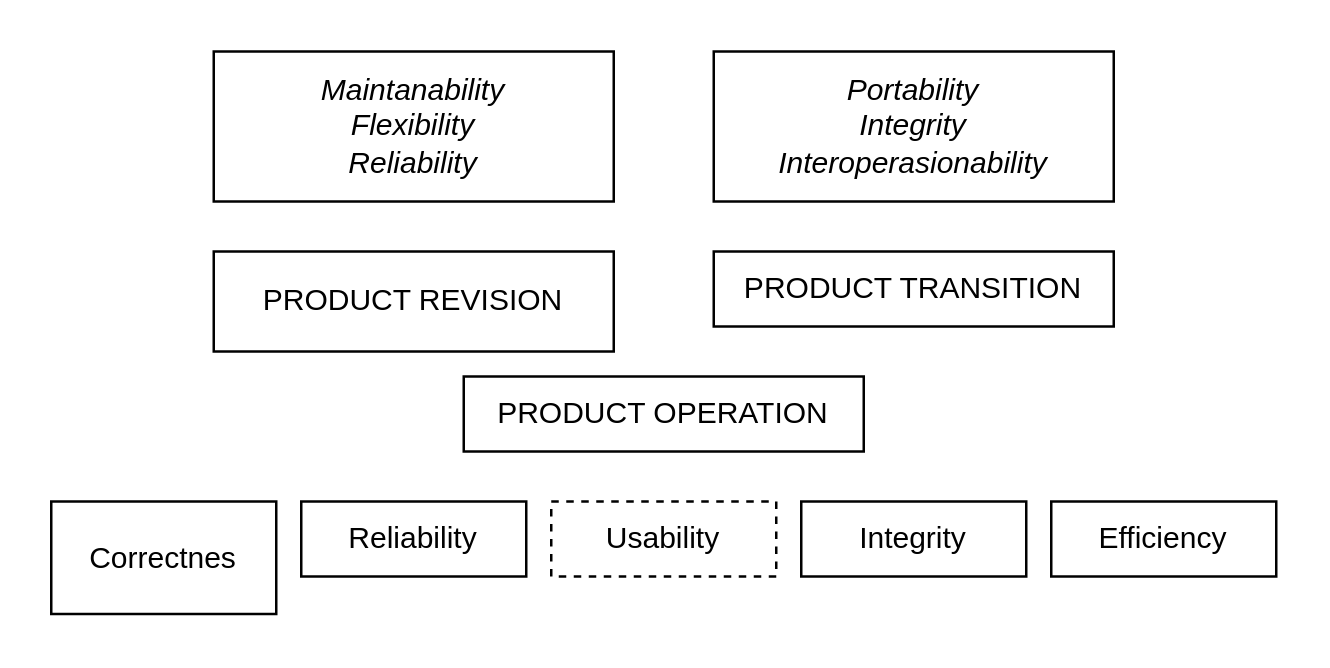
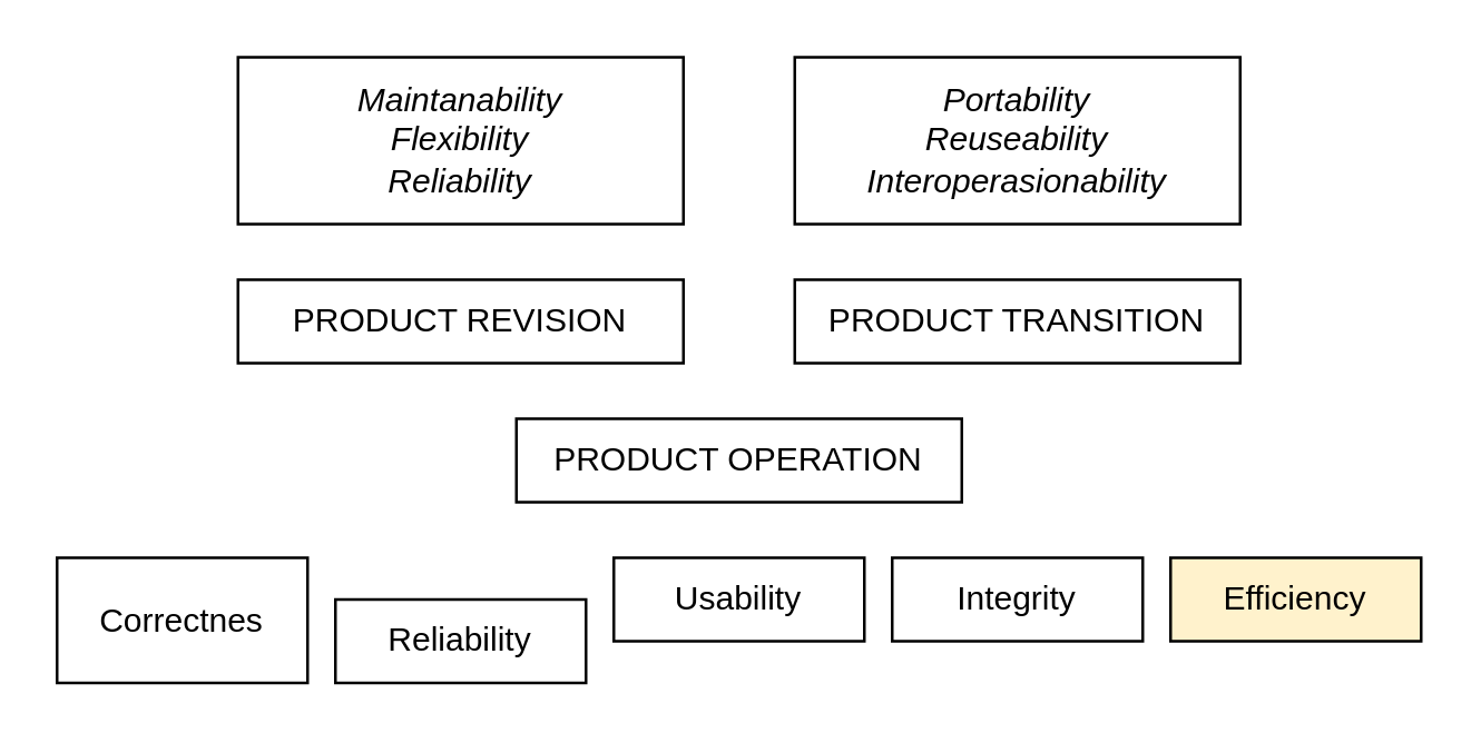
- <mxCell id="3" value="&lt;div align=&quot;center&quot;&gt;&lt;i&gt;Portability&lt;/i&gt;&lt;/div&gt;&lt;div align=&quot;center&quot;&gt;&lt;i&gt;Integrity&lt;/i&gt;&lt;/div&gt;&lt;div align=&quot;center&quot;&gt;&lt;i&gt;Interoperasionability&lt;br&gt;&lt;/i&gt;&lt;/div&gt;" style="rounded=0;whiteSpace=wrap;html=1;align=center;perimeterSpacing=0;" vertex="1" parent="1"><mxGeometry x="285" y="20" width="160" height="60" as="geometry" /></mxCell>
+ <mxCell id="3" value="&lt;div align=&quot;center&quot;&gt;&lt;i&gt;Portability&lt;/i&gt;&lt;/div&gt;&lt;div align=&quot;center&quot;&gt;&lt;i&gt;Reuseability&lt;/i&gt;&lt;/div&gt;&lt;div align=&quot;center&quot;&gt;&lt;i&gt;Interoperasionability&lt;br&gt;&lt;/i&gt;&lt;/div&gt;" style="rounded=0;whiteSpace=wrap;html=1;align=center;perimeterSpacing=0;" vertex="1" parent="1"><mxGeometry x="285" y="20" width="160" height="60" as="geometry" /></mxCell>
- <mxCell id="4" value="PRODUCT REVISION" style="rounded=0;whiteSpace=wrap;html=1;" vertex="1" parent="1"><mxGeometry x="85" y="100" width="160" height="40" as="geometry" /></mxCell>
+ <mxCell id="4" value="PRODUCT REVISION" style="rounded=0;whiteSpace=wrap;html=1;" vertex="1" parent="1"><mxGeometry x="85" y="100" width="160" height="30" as="geometry" /></mxCell>
- <mxCell id="8" value="Reliability" style="rounded=0;whiteSpace=wrap;html=1;" vertex="1" parent="1"><mxGeometry x="120" y="200" width="90" height="30" as="geometry" /></mxCell>
+ <mxCell id="8" value="Reliability" style="rounded=0;whiteSpace=wrap;html=1;" vertex="1" parent="1"><mxGeometry x="120" y="215" width="90" height="30" as="geometry" /></mxCell>
- <mxCell id="9" value="Usability" style="rounded=0;whiteSpace=wrap;html=1;dashed=1;" vertex="1" parent="1"><mxGeometry x="220" y="200" width="90" height="30" as="geometry" /></mxCell>
+ <mxCell id="9" value="Usability" style="rounded=0;whiteSpace=wrap;html=1;" vertex="1" parent="1"><mxGeometry x="220" y="200" width="90" height="30" as="geometry" /></mxCell>
- <mxCell id="11" value="Efficiency" style="rounded=0;whiteSpace=wrap;html=1;" vertex="1" parent="1"><mxGeometry x="420" y="200" width="90" height="30" as="geometry" /></mxCell>
+ <mxCell id="11" value="Efficiency" style="rounded=0;whiteSpace=wrap;html=1;fillColor=#fff2cc;" vertex="1" parent="1"><mxGeometry x="420" y="200" width="90" height="30" as="geometry" /></mxCell>
